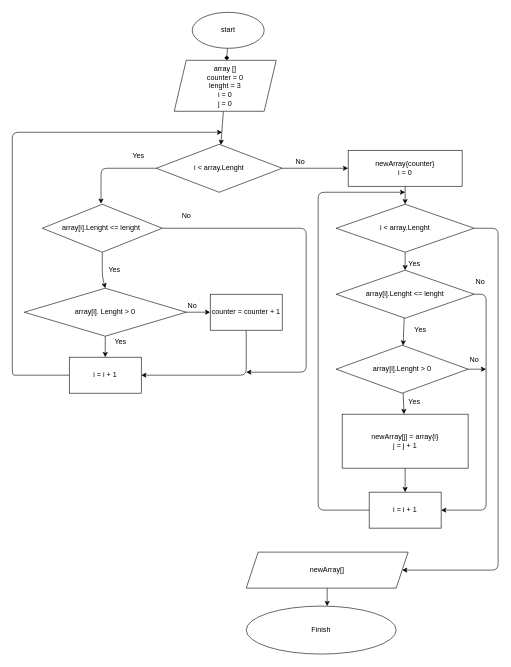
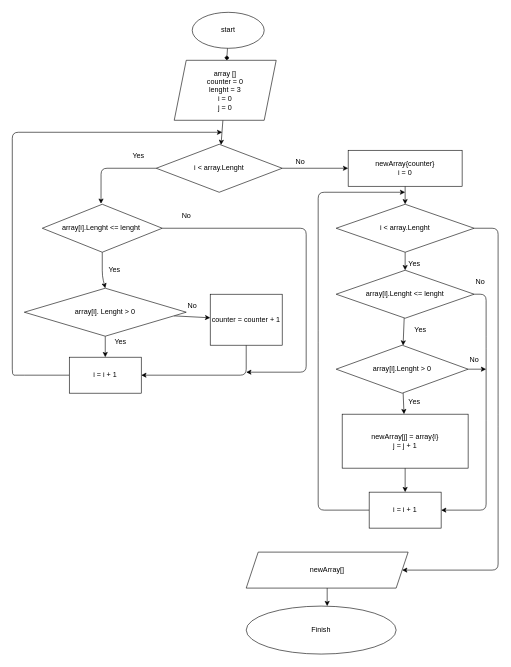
- <mxCell id="5" value="array []&lt;br&gt;counter = 0&lt;br&gt;lenght = 3&lt;br&gt;i = 0&lt;br&gt;j = 0" style="shape=parallelogram;perimeter=parallelogramPerimeter;whiteSpace=wrap;html=1;fixedSize=1;" parent="1" vertex="1"><mxGeometry x="290" y="100" width="170" height="85" as="geometry" /></mxCell>
+ <mxCell id="5" value="array []&lt;br&gt;counter = 0&lt;br&gt;lenght = 3&lt;br&gt;i = 0&lt;br&gt;j = 0" style="shape=parallelogram;perimeter=parallelogramPerimeter;whiteSpace=wrap;html=1;fixedSize=1;" parent="1" vertex="1"><mxGeometry x="290" y="100" width="170" height="100" as="geometry" /></mxCell>
- <mxCell id="17" value="counter = counter + 1" style="whiteSpace=wrap;html=1;" parent="1" vertex="1"><mxGeometry x="350" y="490" width="120" height="60" as="geometry" /></mxCell>
+ <mxCell id="17" value="counter = counter + 1" style="whiteSpace=wrap;html=1;" parent="1" vertex="1"><mxGeometry x="350" y="490" width="120" height="85" as="geometry" /></mxCell>
